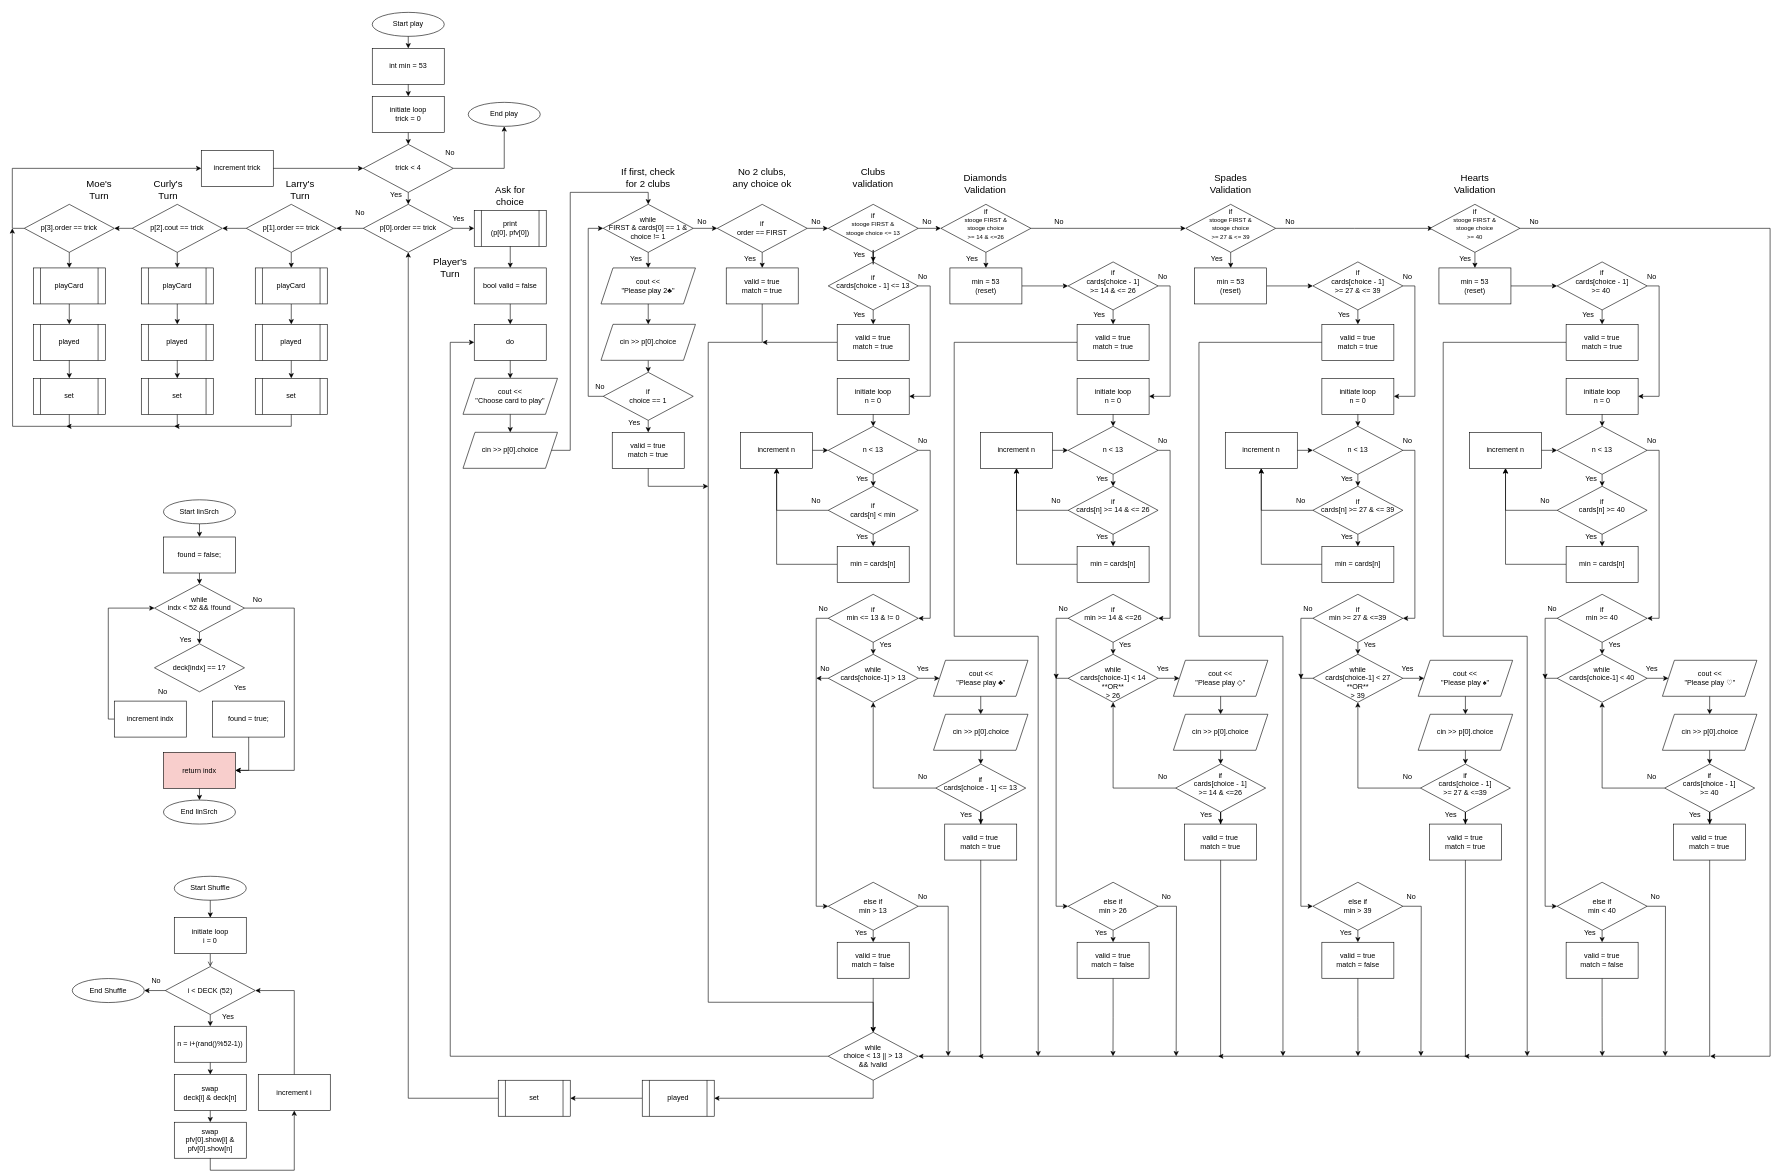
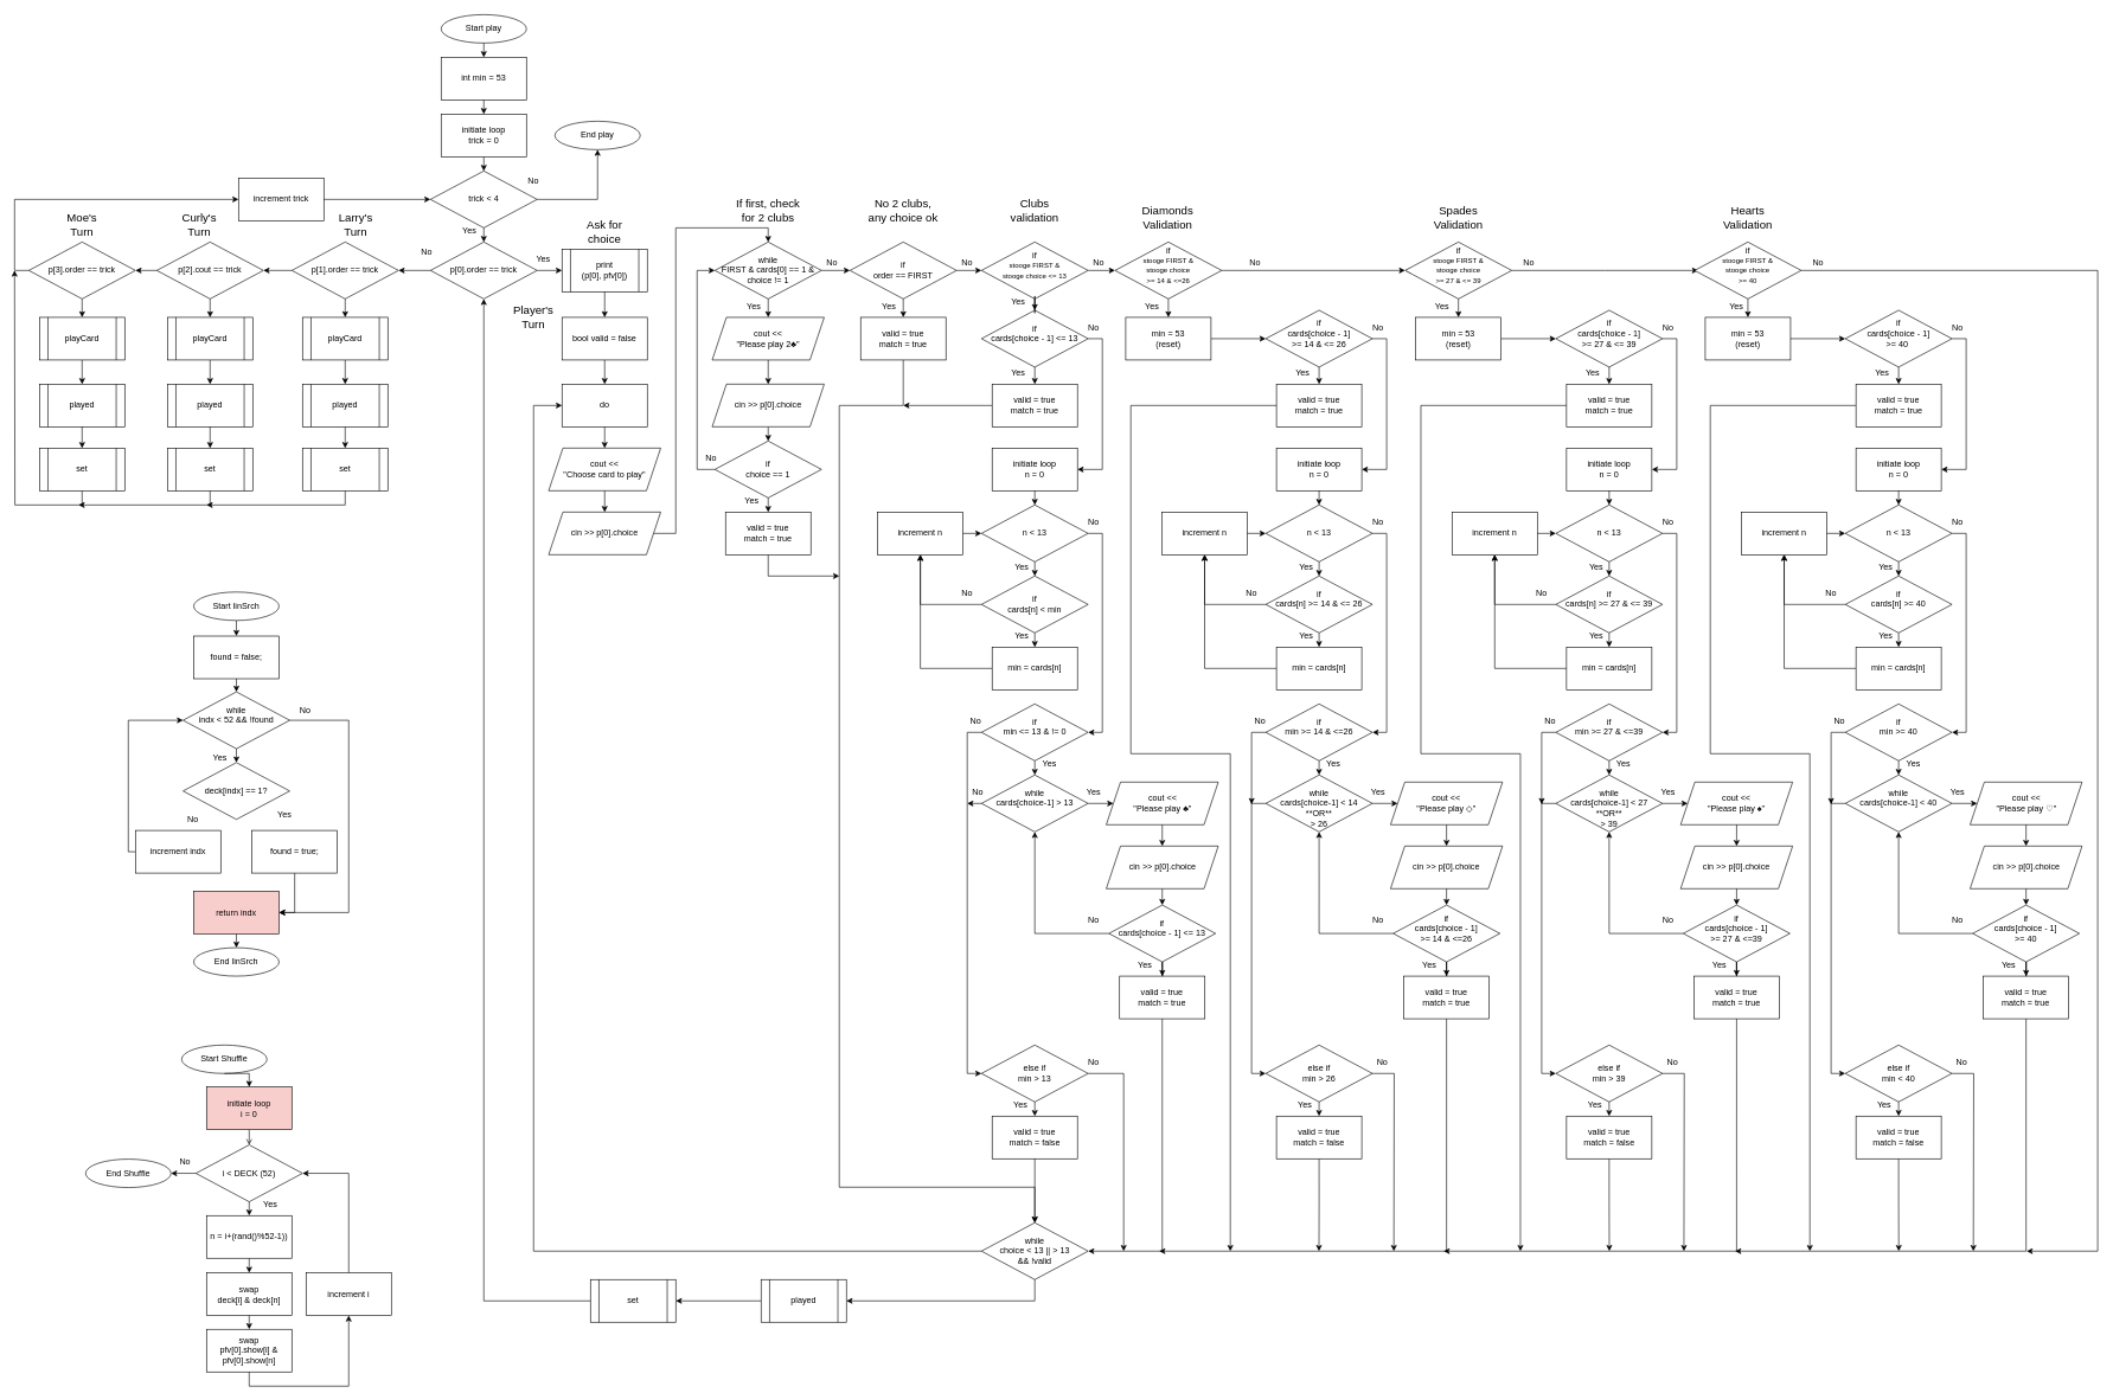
- <mxCell id="327" value="&lt;font style=&quot;font-size: 16px;&quot;&gt;Moe's Turn&lt;/font&gt;" style="text;html=1;strokeColor=none;fillColor=none;align=center;verticalAlign=middle;whiteSpace=wrap;rounded=0;" vertex="1" parent="2"><mxGeometry x="115" y="280" width="60" height="30" as="geometry" /></mxCell>
+ <mxCell id="327" value="&lt;font style=&quot;font-size: 16px;&quot;&gt;Moe's Turn&lt;/font&gt;" style="text;html=1;strokeColor=none;fillColor=none;align=center;verticalAlign=middle;whiteSpace=wrap;rounded=0;" vertex="1" parent="2"><mxGeometry x="65" y="280" width="60" height="30" as="geometry" /></mxCell>
- <mxCell id="352" value="Start Shuffle" style="ellipse;whiteSpace=wrap;html=1;" vertex="1" parent="348"><mxGeometry x="170" width="120" height="40" as="geometry" /></mxCell>
+ <mxCell id="352" value="Start Shuffle" style="ellipse;whiteSpace=wrap;html=1;" vertex="1" parent="348"><mxGeometry x="135" y="10" width="120" height="40" as="geometry" /></mxCell>
- <mxCell id="365" value="initiate loop&lt;br&gt;i = 0" style="rounded=0;whiteSpace=wrap;html=1;" vertex="1" parent="348"><mxGeometry x="170" y="69" width="120" height="60" as="geometry" /></mxCell>
+ <mxCell id="365" value="initiate loop&lt;br&gt;i = 0" style="rounded=0;whiteSpace=wrap;html=1;fillColor=#f8cecc;" vertex="1" parent="348"><mxGeometry x="170" y="69" width="120" height="60" as="geometry" /></mxCell>
